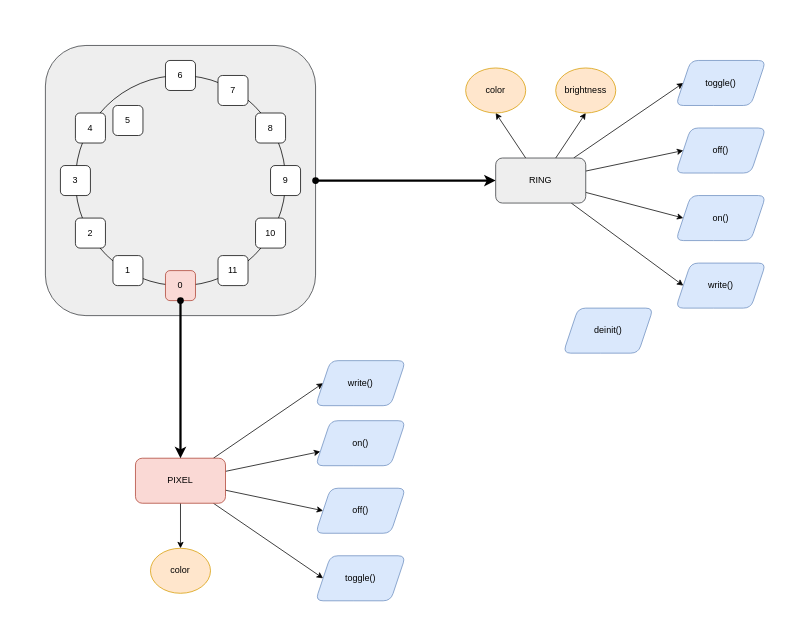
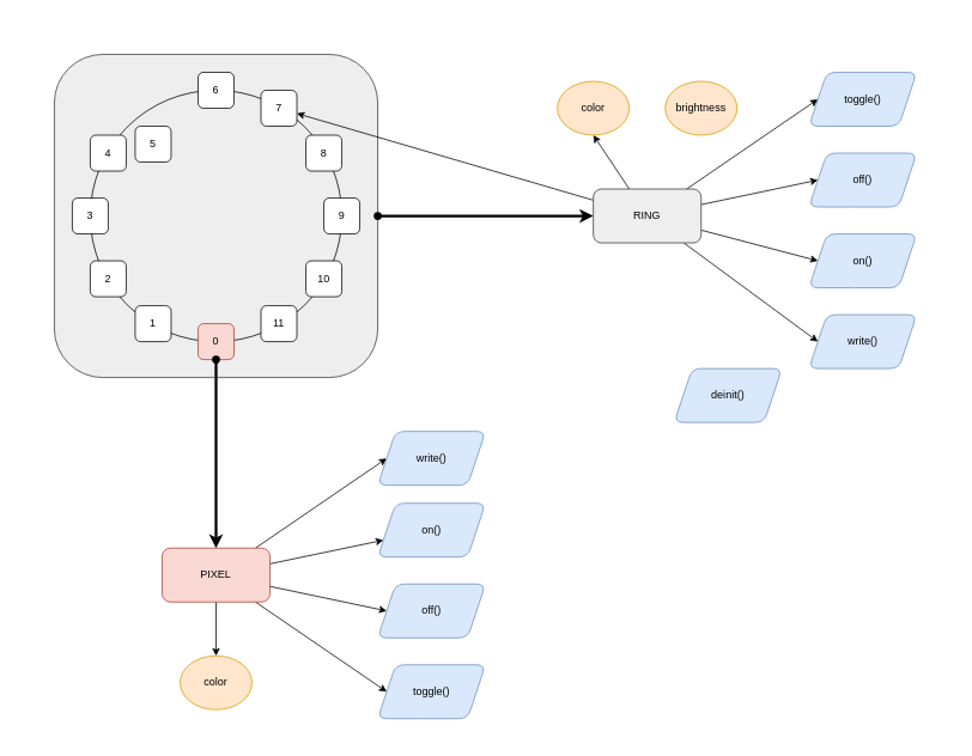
- <mxCell id="27" style="rounded=0;orthogonalLoop=1;jettySize=auto;html=1;entryX=0.5;entryY=1;entryDx=0;entryDy=0;" parent="1" source="30" target="40" edge="1"><mxGeometry relative="1" as="geometry" /></mxCell>
+ <mxCell id="27" style="rounded=0;orthogonalLoop=1;jettySize=auto;html=1;" parent="1" source="30" target="9" edge="1"><mxGeometry relative="1" as="geometry" /></mxCell>
